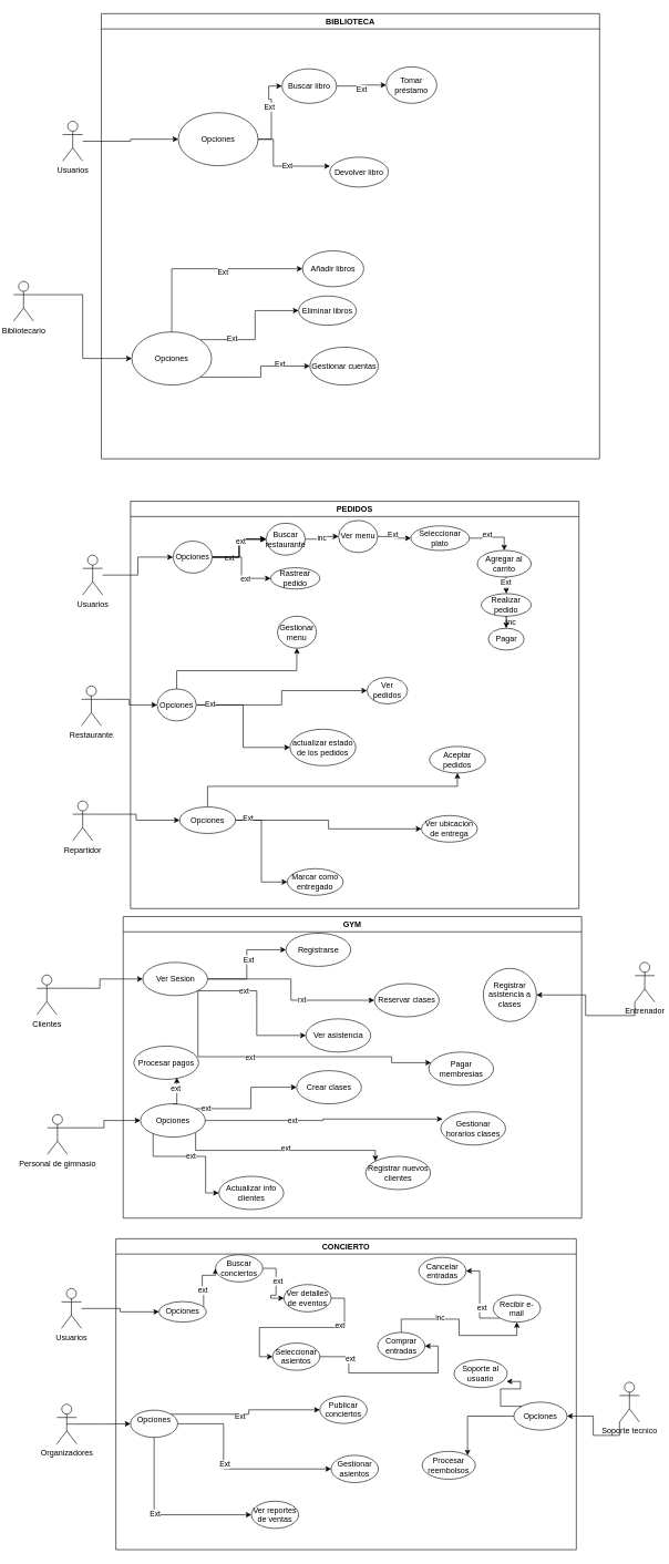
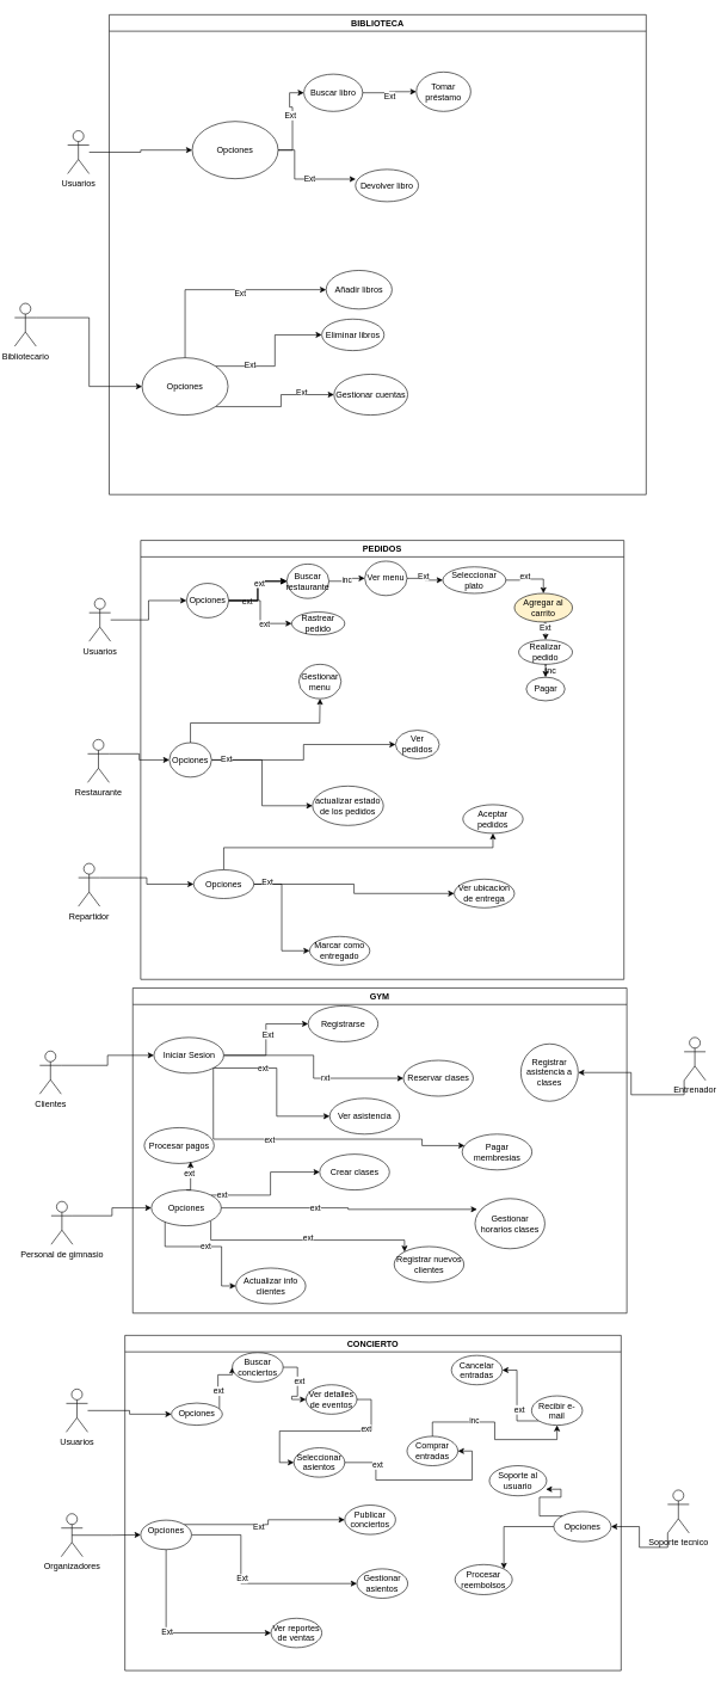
- <mxCell id="47" value="Agregar al carrito" style="ellipse;whiteSpace=wrap;html=1;" parent="27" vertex="1"><mxGeometry x="522" y="74" width="81" height="40" as="geometry" /></mxCell>
+ <mxCell id="47" value="Agregar al carrito" style="ellipse;whiteSpace=wrap;html=1;fillColor=#fff2cc;" parent="27" vertex="1"><mxGeometry x="522" y="74" width="81" height="40" as="geometry" /></mxCell>
- <mxCell id="82" value="Ver Sesion" style="ellipse;whiteSpace=wrap;html=1;" parent="75" vertex="1"><mxGeometry x="29.5" y="69" width="97.5" height="50" as="geometry" /></mxCell>
+ <mxCell id="82" value="Iniciar Sesion" style="ellipse;whiteSpace=wrap;html=1;" parent="75" vertex="1"><mxGeometry x="29.5" y="69" width="97.5" height="50" as="geometry" /></mxCell>
- <mxCell id="97" value="Gestionar horarios clases" style="ellipse;whiteSpace=wrap;html=1;" parent="75" vertex="1"><mxGeometry x="478" y="294" width="97.5" height="50" as="geometry" /></mxCell>
+ <mxCell id="97" value="Gestionar horarios clases" style="ellipse;whiteSpace=wrap;html=1;" parent="75" vertex="1"><mxGeometry x="478" y="294" width="97.5" height="70" as="geometry" /></mxCell>
